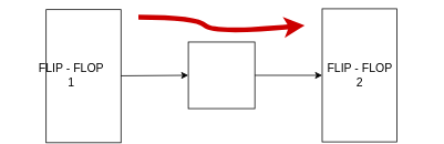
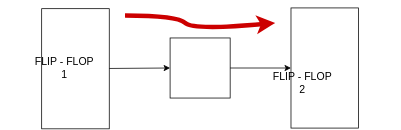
- <mxCell id="8" value="FLIP - FLOP&lt;br style=&quot;font-size: 14px&quot;&gt;2" style="text;html=1;align=center;verticalAlign=middle;resizable=0;points=[];autosize=1;fontSize=14;fontColor=#000000;" vertex="1" parent="1"><mxGeometry x="387" y="70" width="90" height="40" as="geometry" /></mxCell>
+ <mxCell id="8" value="FLIP - FLOP&lt;br style=&quot;font-size: 14px&quot;&gt;2" style="text;html=1;align=center;verticalAlign=middle;resizable=0;points=[];autosize=1;fontSize=14;fontColor=#000000;" vertex="1" parent="1"><mxGeometry x="357" y="90" width="90" height="40" as="geometry" /></mxCell>
